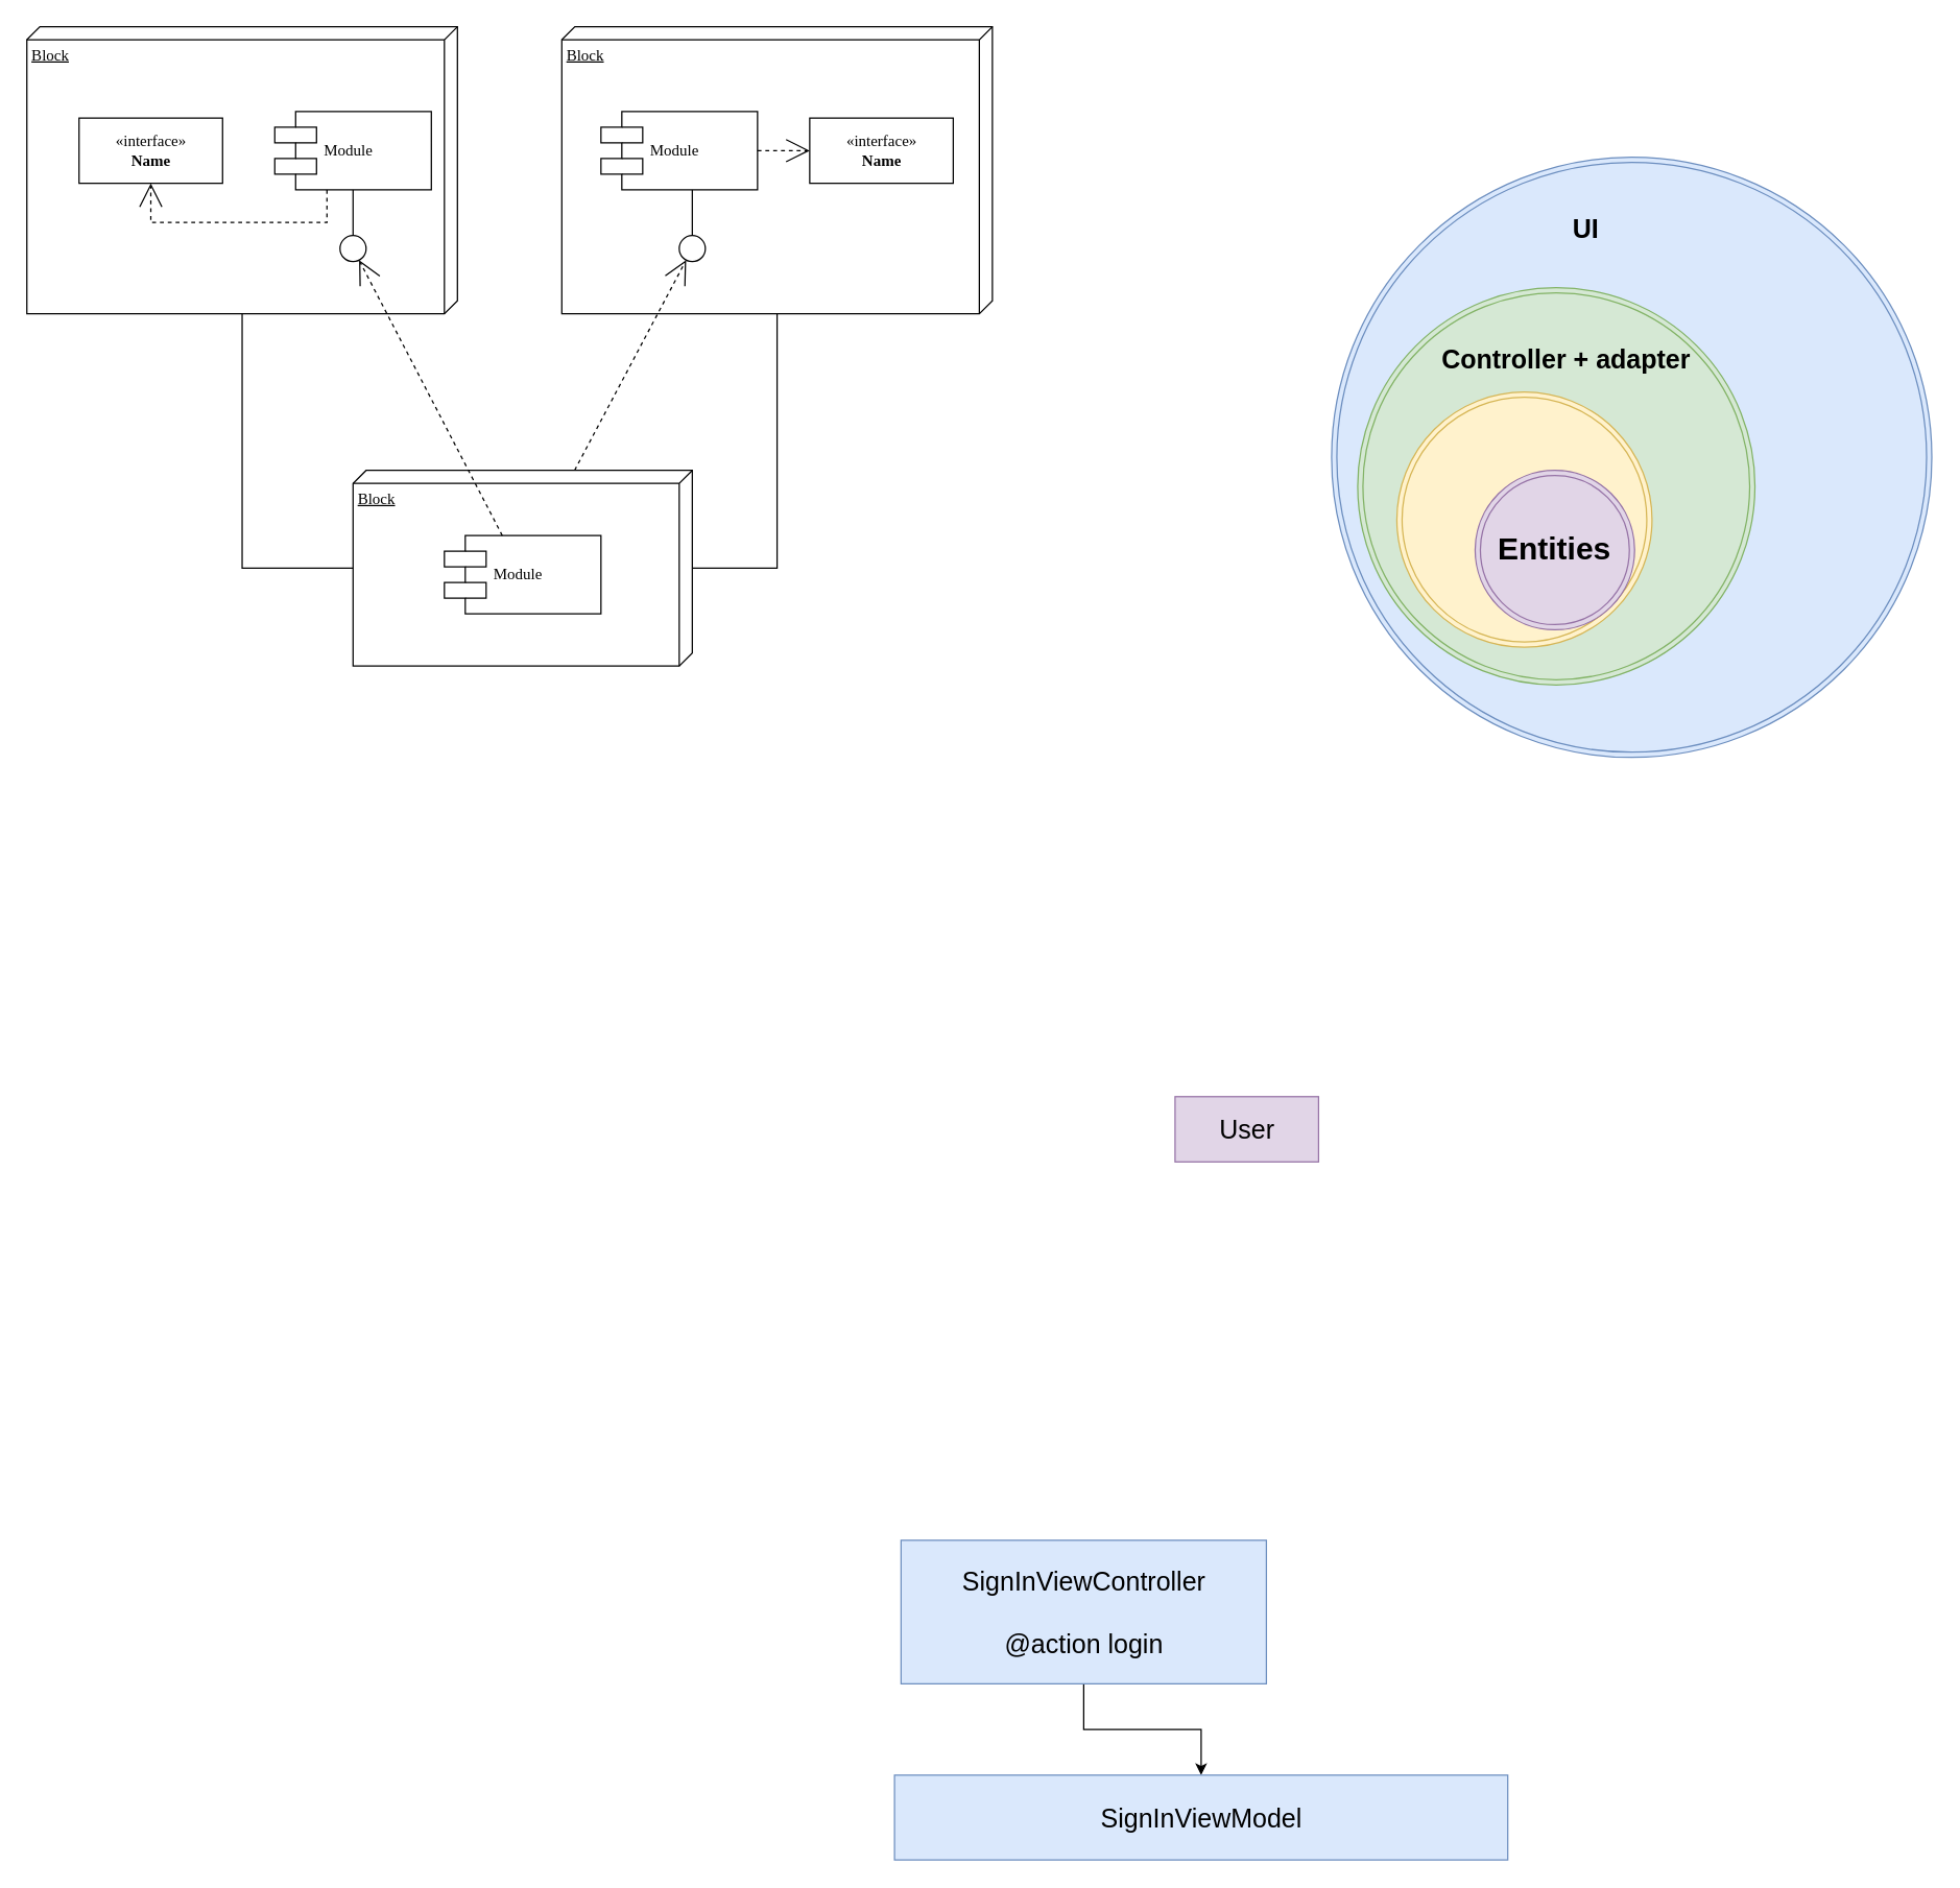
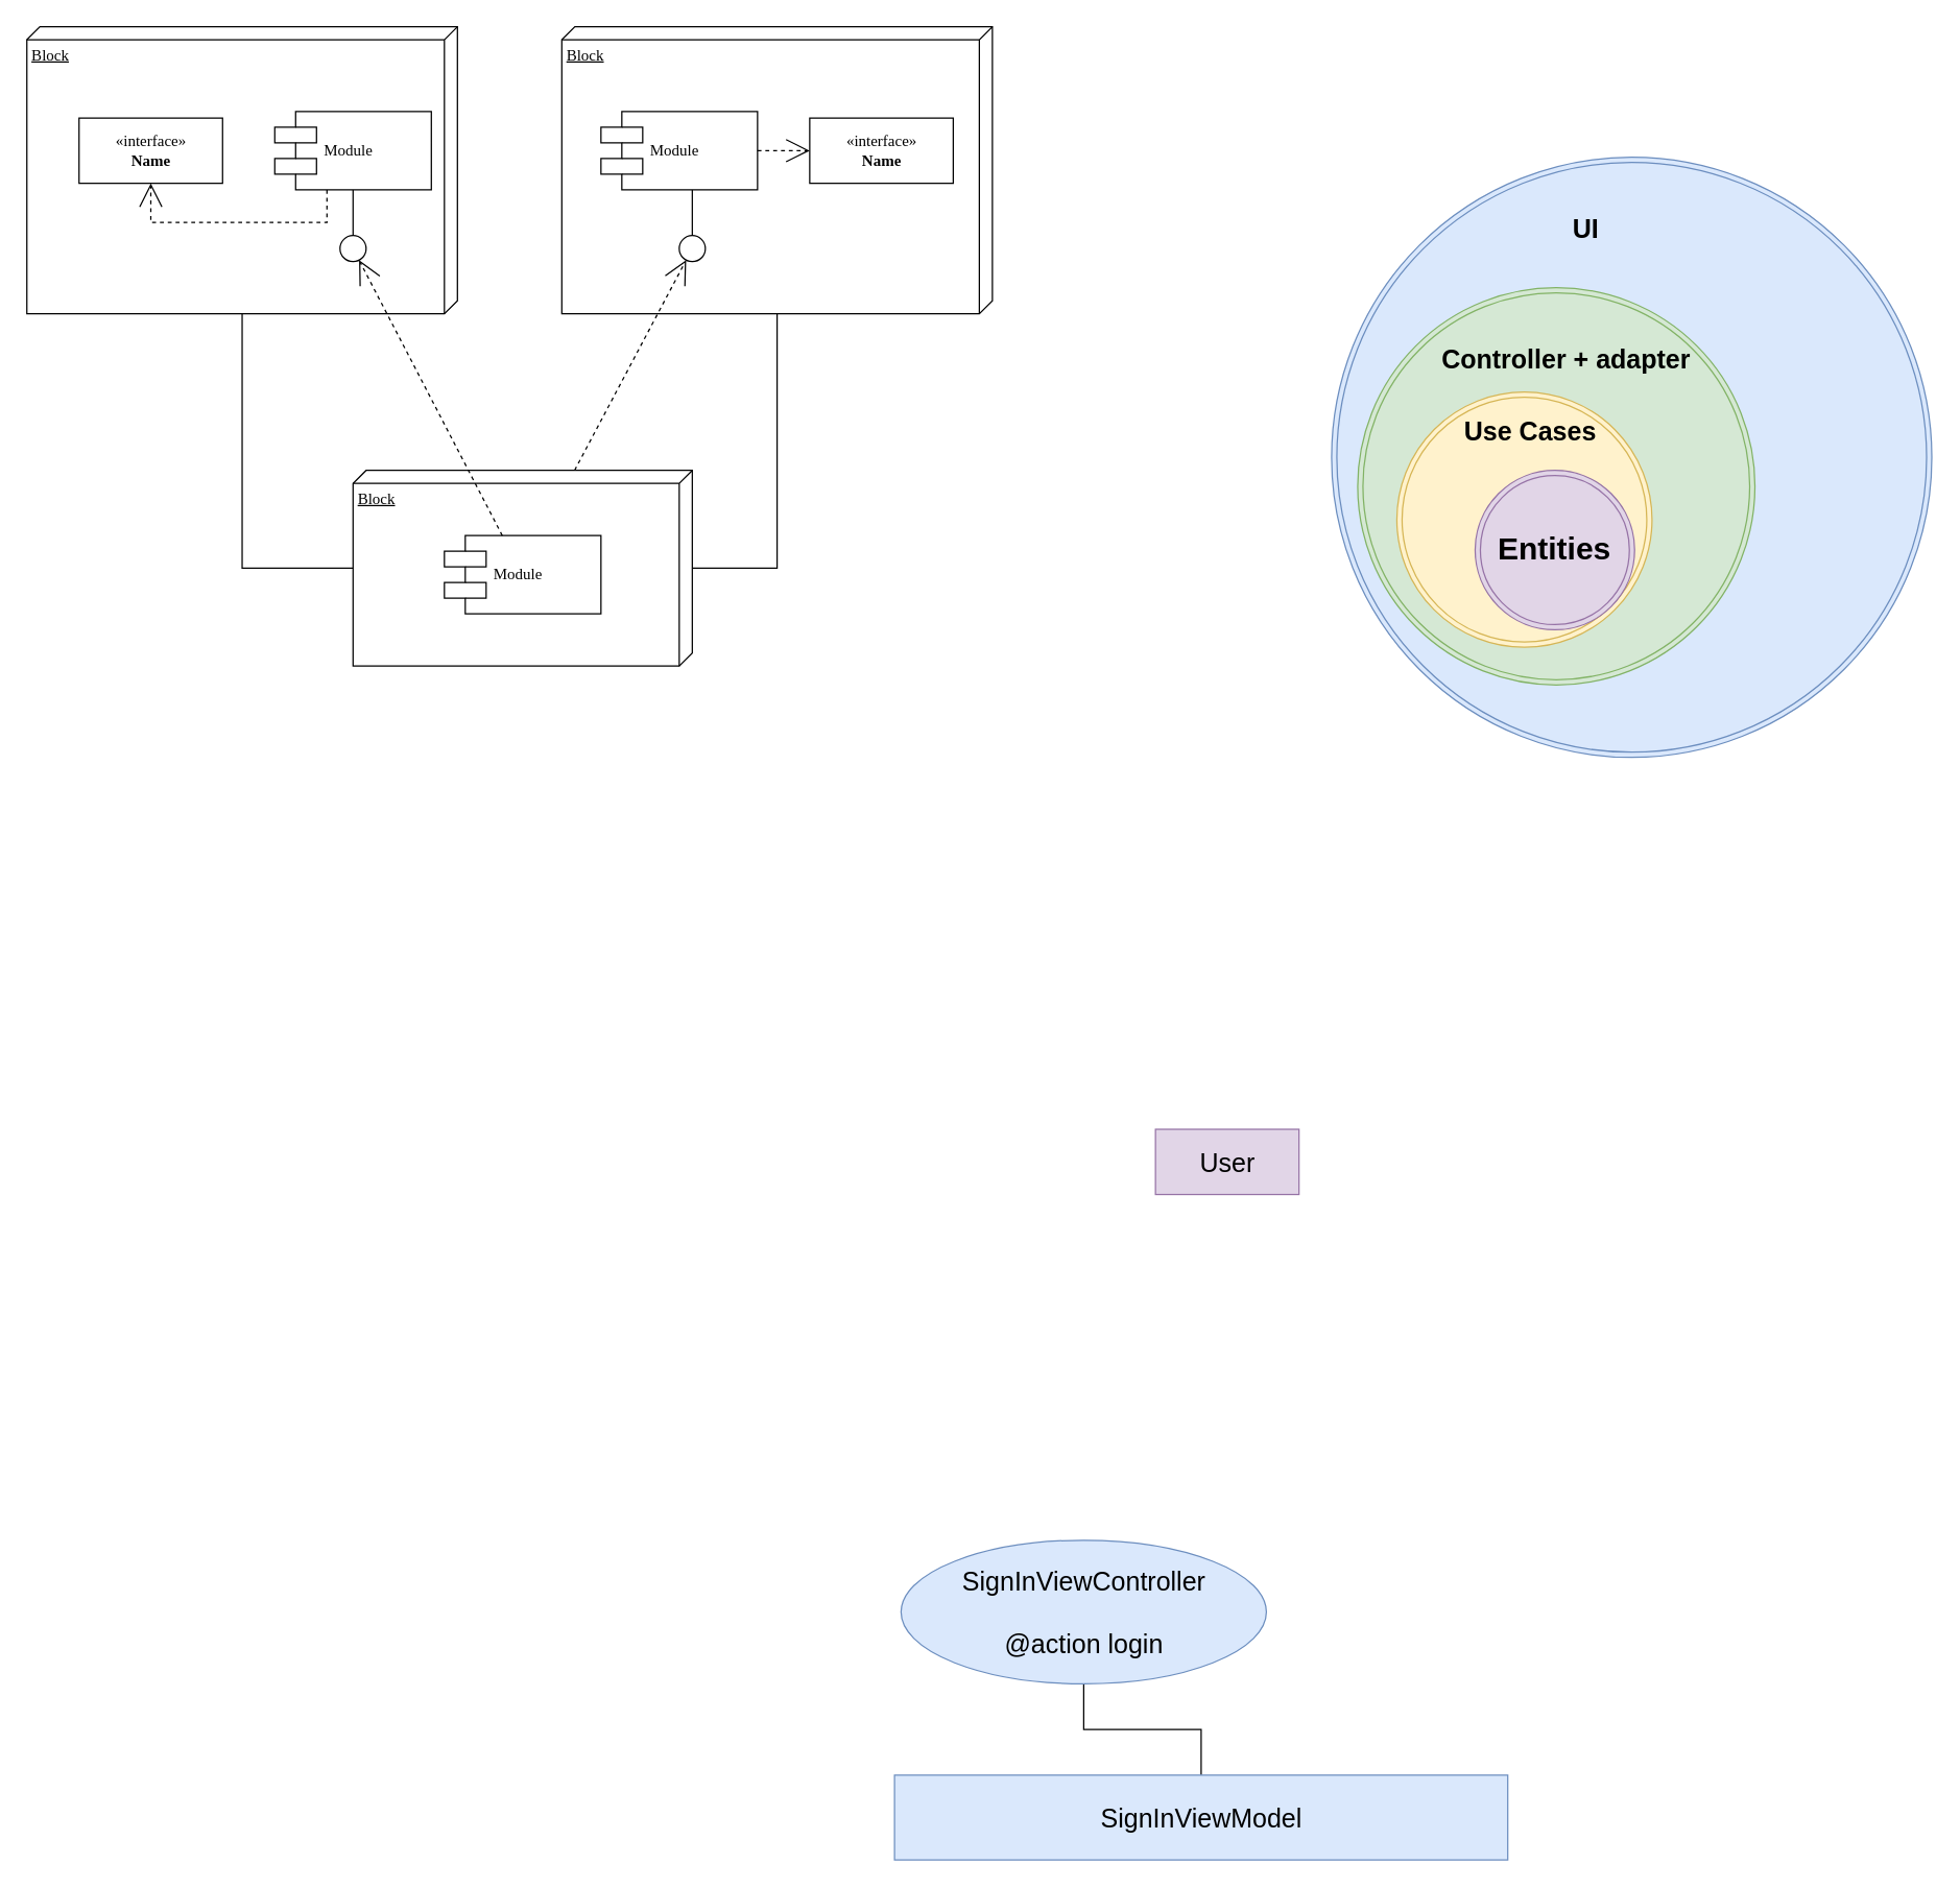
+ <mxCell id="24" value="Use Cases" style="text;align=center;fontStyle=1;verticalAlign=middle;spacingLeft=3;spacingRight=3;strokeColor=none;rotatable=0;points=[[0,0.5],[1,0.5]];portConstraint=eastwest;fontSize=20;" vertex="1" parent="20"><mxGeometry x="119.999" y="190.004" width="65.185" height="37.556" as="geometry" /></mxCell>
- <mxCell id="28" value="User" style="html=1;fontSize=20;fillColor=#e1d5e7;strokeColor=#9673a6;" vertex="1" parent="1"><mxGeometry x="900" y="840" width="110" height="50" as="geometry" /></mxCell>
+ <mxCell id="28" value="User" style="html=1;fontSize=20;fillColor=#e1d5e7;strokeColor=#9673a6;" vertex="1" parent="1"><mxGeometry x="885" y="865" width="110" height="50" as="geometry" /></mxCell>
- <mxCell id="30" value="SignInViewController&lt;br&gt;&lt;br&gt;@action login" style="html=1;fontSize=20;fillColor=#dae8fc;strokeColor=#6c8ebf;" vertex="1" parent="1"><mxGeometry x="690" y="1180" width="280" height="110" as="geometry" /></mxCell>
+ <mxCell id="30" value="SignInViewController&lt;br&gt;&lt;br&gt;@action login" style="ellipse;html=1;fontSize=20;fillColor=#dae8fc;strokeColor=#6c8ebf;" vertex="1" parent="1"><mxGeometry x="690" y="1180" width="280" height="110" as="geometry" /></mxCell>
- <mxCell id="29" style="edgeStyle=orthogonalEdgeStyle;rounded=0;orthogonalLoop=1;jettySize=auto;html=1;fontSize=20;" edge="1" parent="1" source="30" target="31"><mxGeometry relative="1" as="geometry" /></mxCell>
+ <mxCell id="29" style="edgeStyle=orthogonalEdgeStyle;rounded=0;orthogonalLoop=1;jettySize=auto;html=1;fontSize=20;endArrow=none;" edge="1" parent="1" source="30" target="31"><mxGeometry relative="1" as="geometry" /></mxCell>
